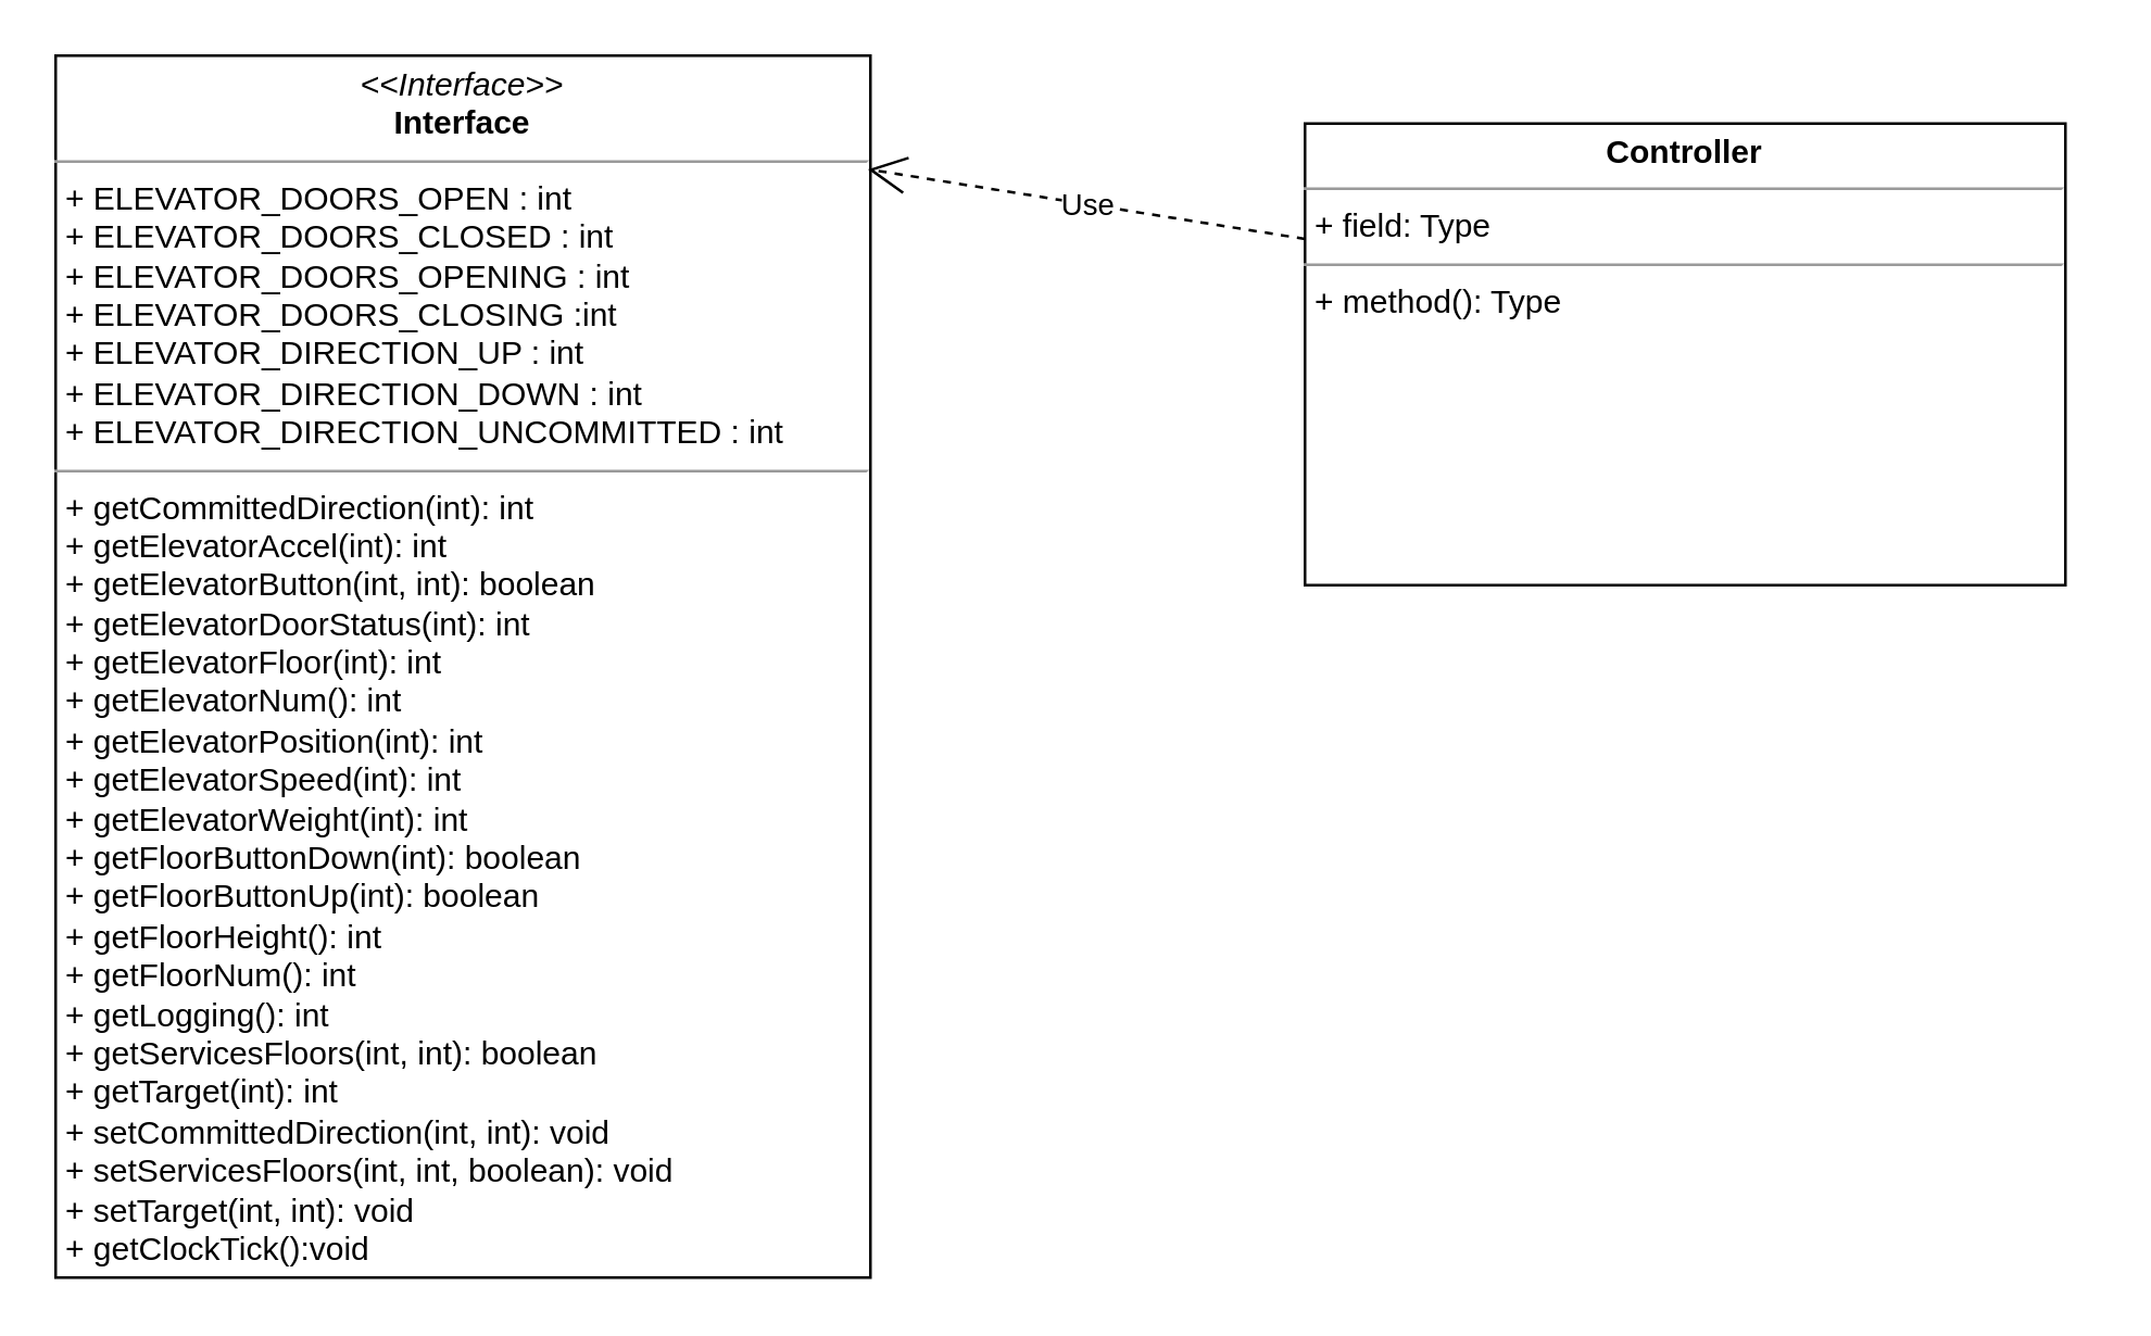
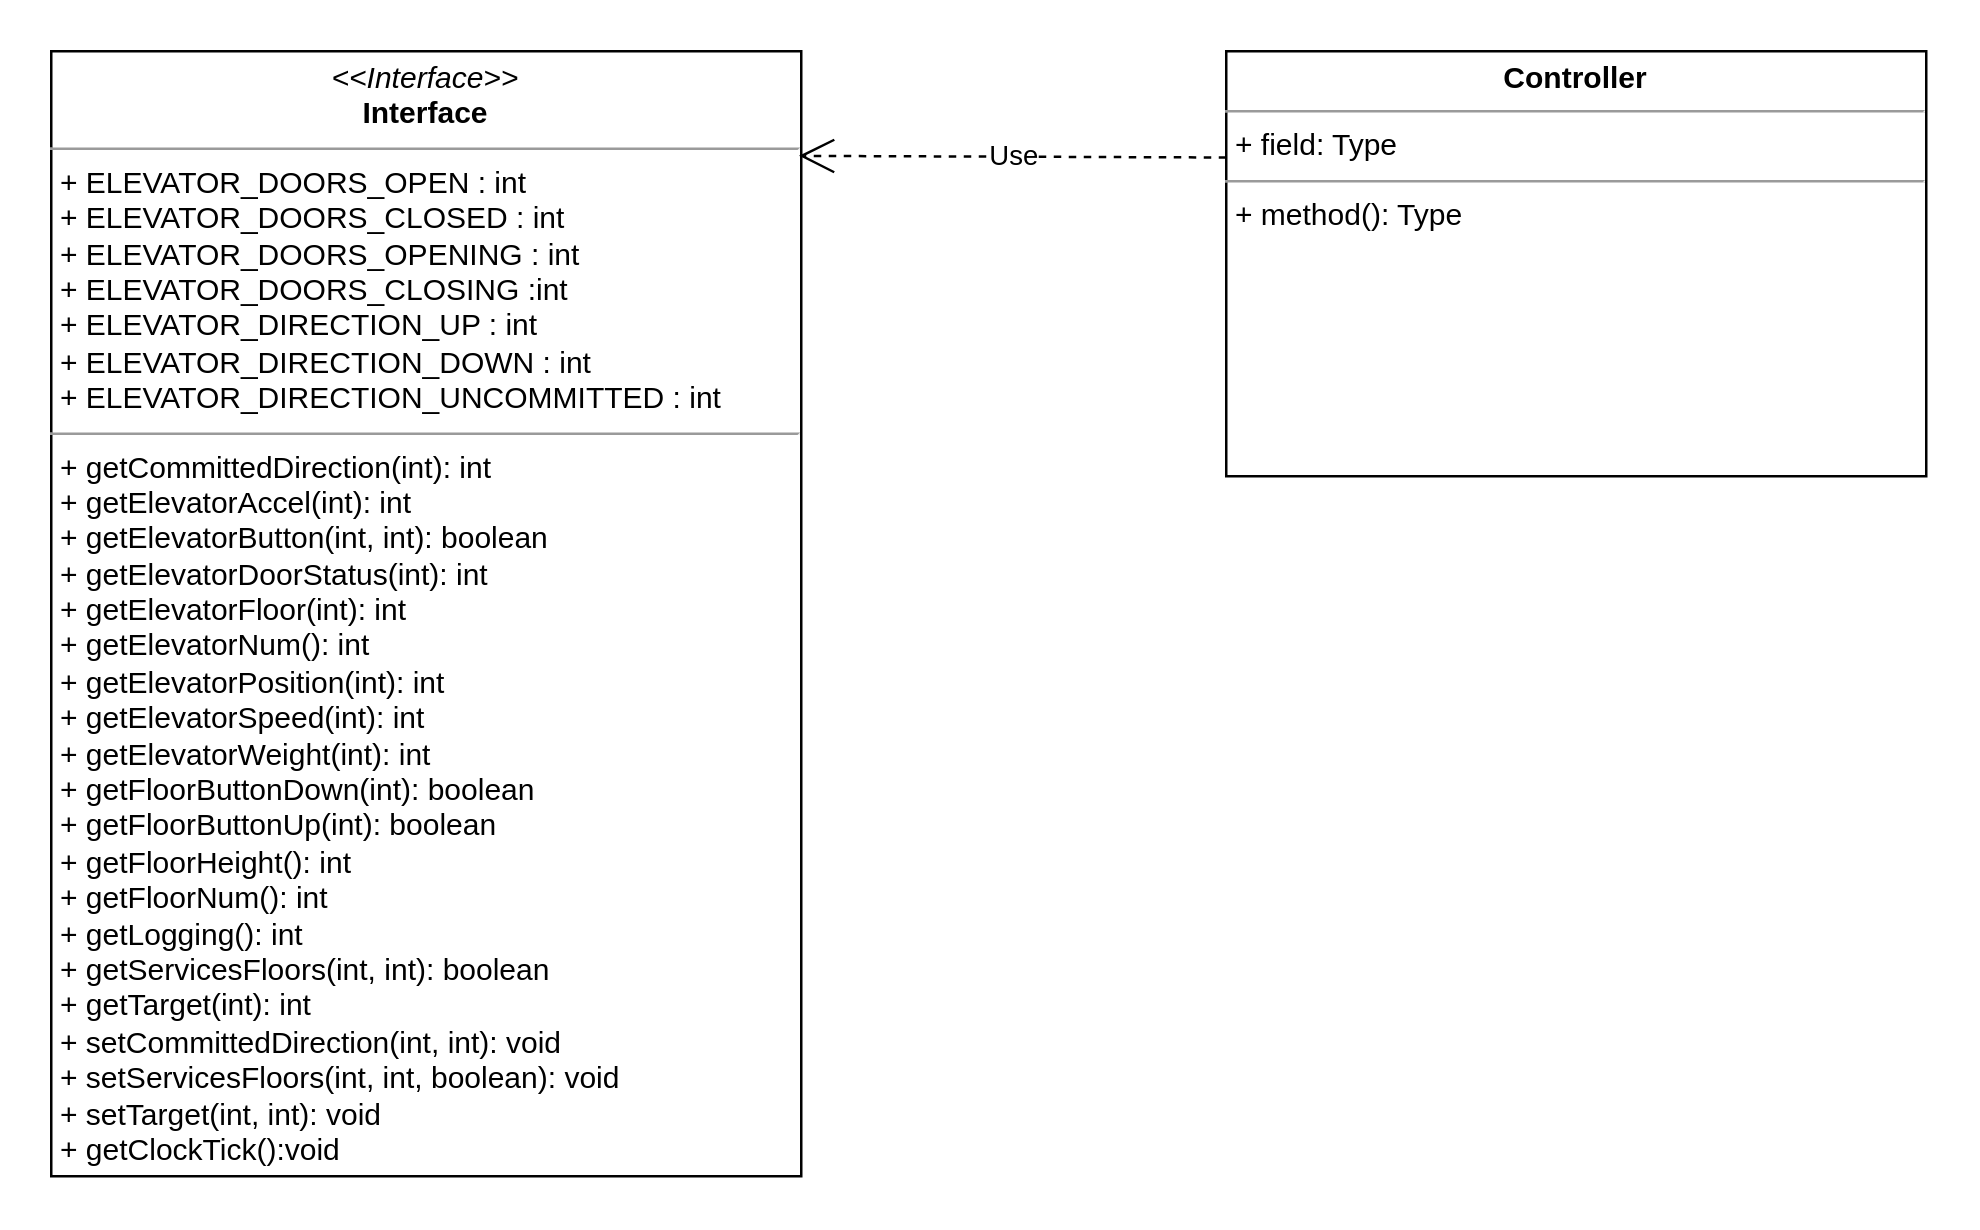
- <mxCell id="2" value="&lt;p style=&quot;margin: 0px ; margin-top: 4px ; text-align: center&quot;&gt;&lt;b&gt;Controller&lt;/b&gt;&lt;/p&gt;&lt;hr size=&quot;1&quot;&gt;&lt;p style=&quot;margin: 0px ; margin-left: 4px&quot;&gt;+ field: Type&lt;/p&gt;&lt;hr size=&quot;1&quot;&gt;&lt;p style=&quot;margin: 0px ; margin-left: 4px&quot;&gt;+ method(): Type&lt;/p&gt;" style="verticalAlign=top;align=left;overflow=fill;fontSize=12;fontFamily=Helvetica;html=1;" parent="1" vertex="1"><mxGeometry x="480" y="45" width="280" height="170" as="geometry" /></mxCell>
+ <mxCell id="2" value="&lt;p style=&quot;margin: 0px ; margin-top: 4px ; text-align: center&quot;&gt;&lt;b&gt;Controller&lt;/b&gt;&lt;/p&gt;&lt;hr size=&quot;1&quot;&gt;&lt;p style=&quot;margin: 0px ; margin-left: 4px&quot;&gt;+ field: Type&lt;/p&gt;&lt;hr size=&quot;1&quot;&gt;&lt;p style=&quot;margin: 0px ; margin-left: 4px&quot;&gt;+ method(): Type&lt;/p&gt;" style="verticalAlign=top;align=left;overflow=fill;fontSize=12;fontFamily=Helvetica;html=1;" parent="1" vertex="1"><mxGeometry x="490" y="20" width="280" height="170" as="geometry" /></mxCell>
